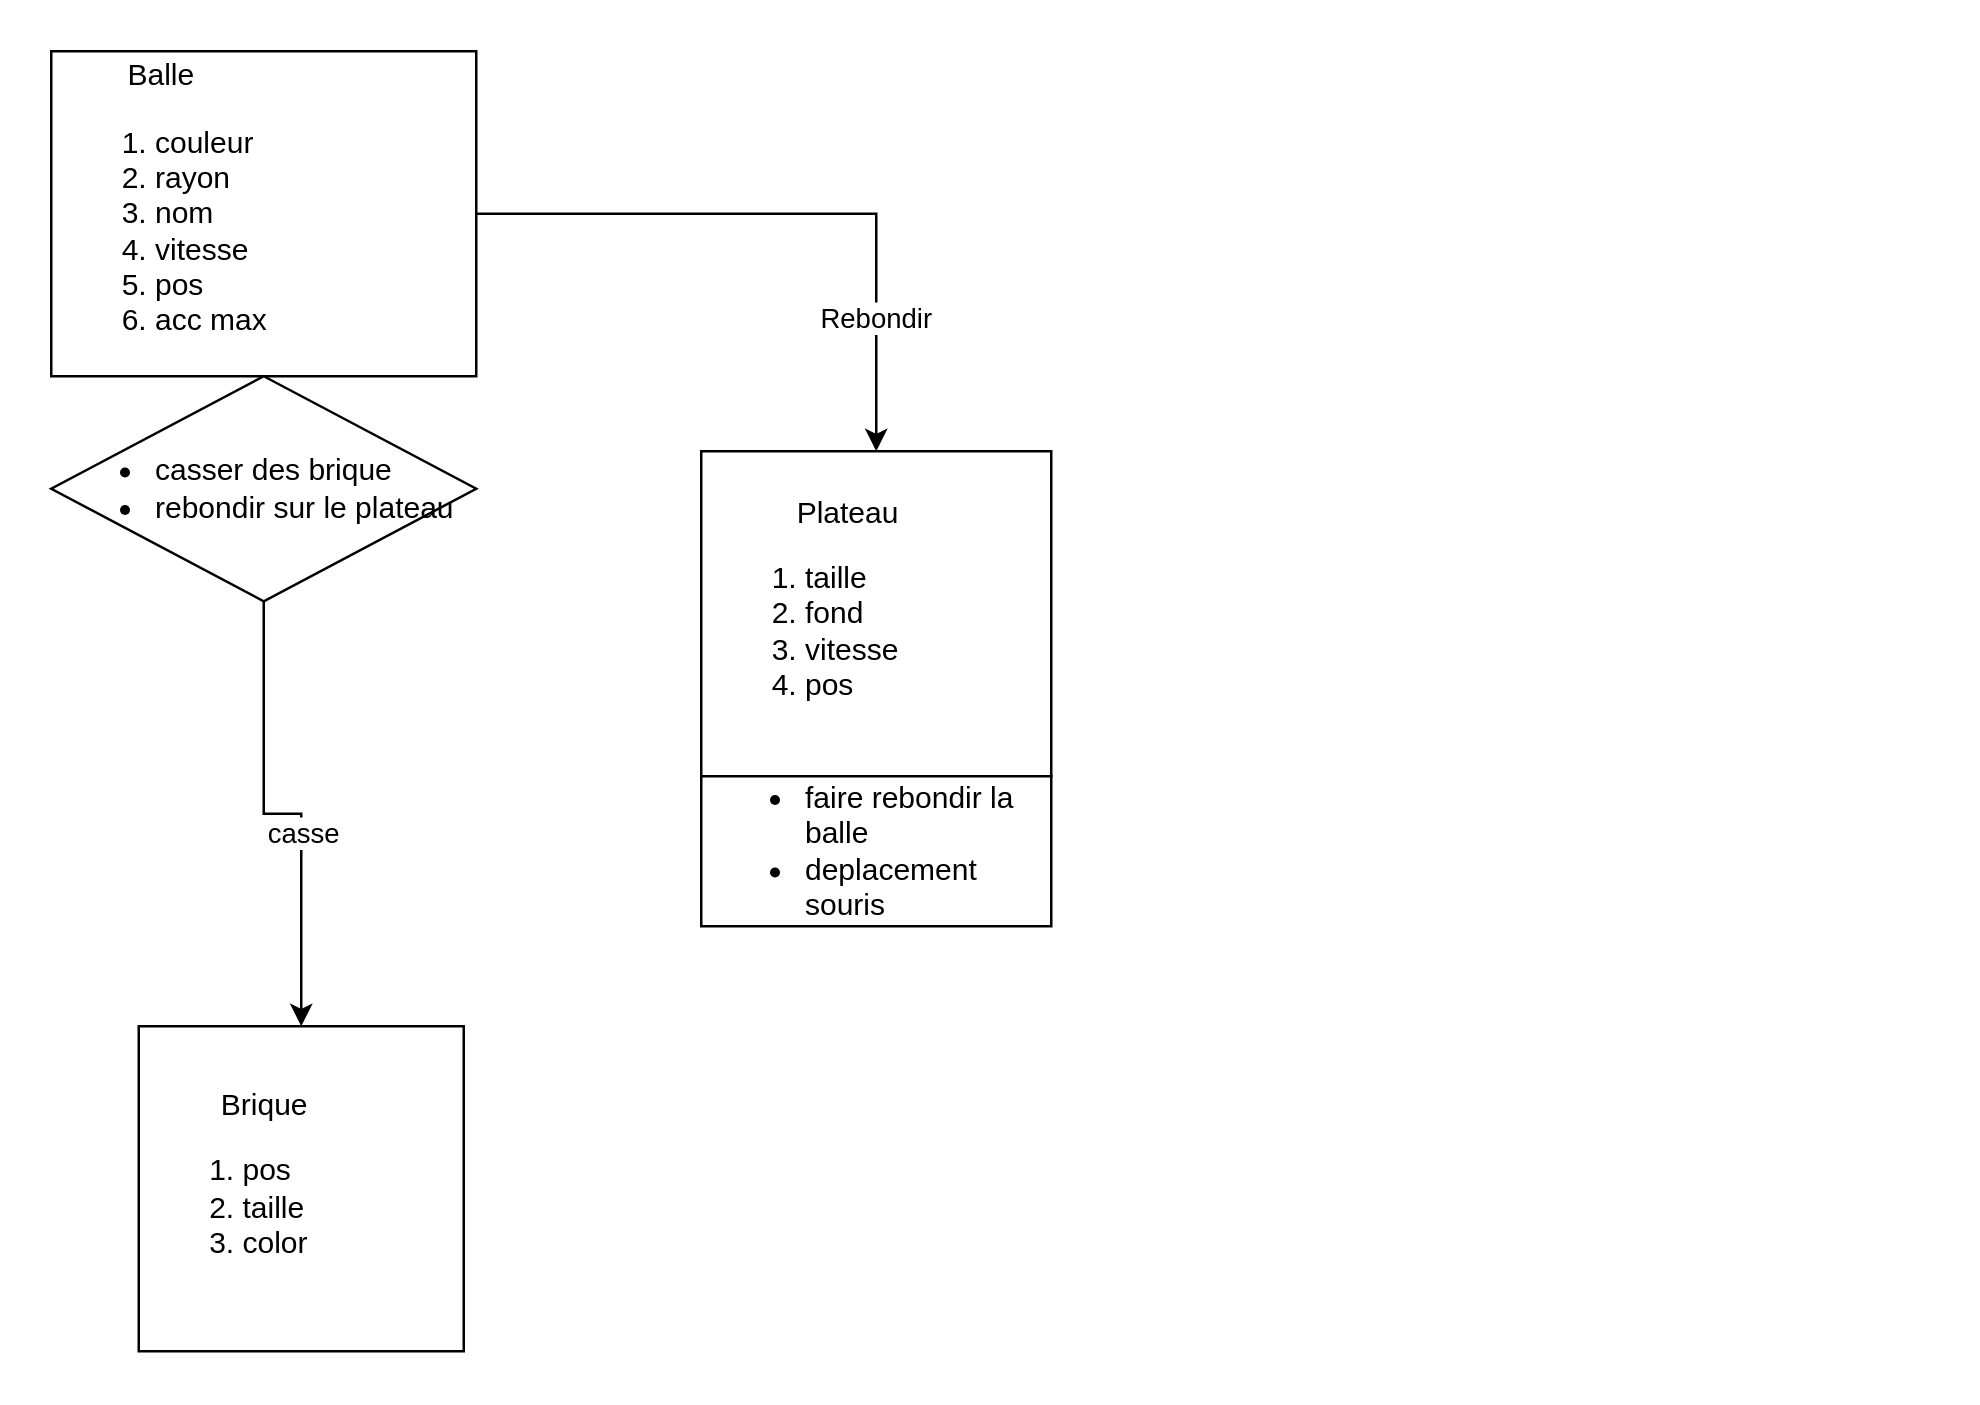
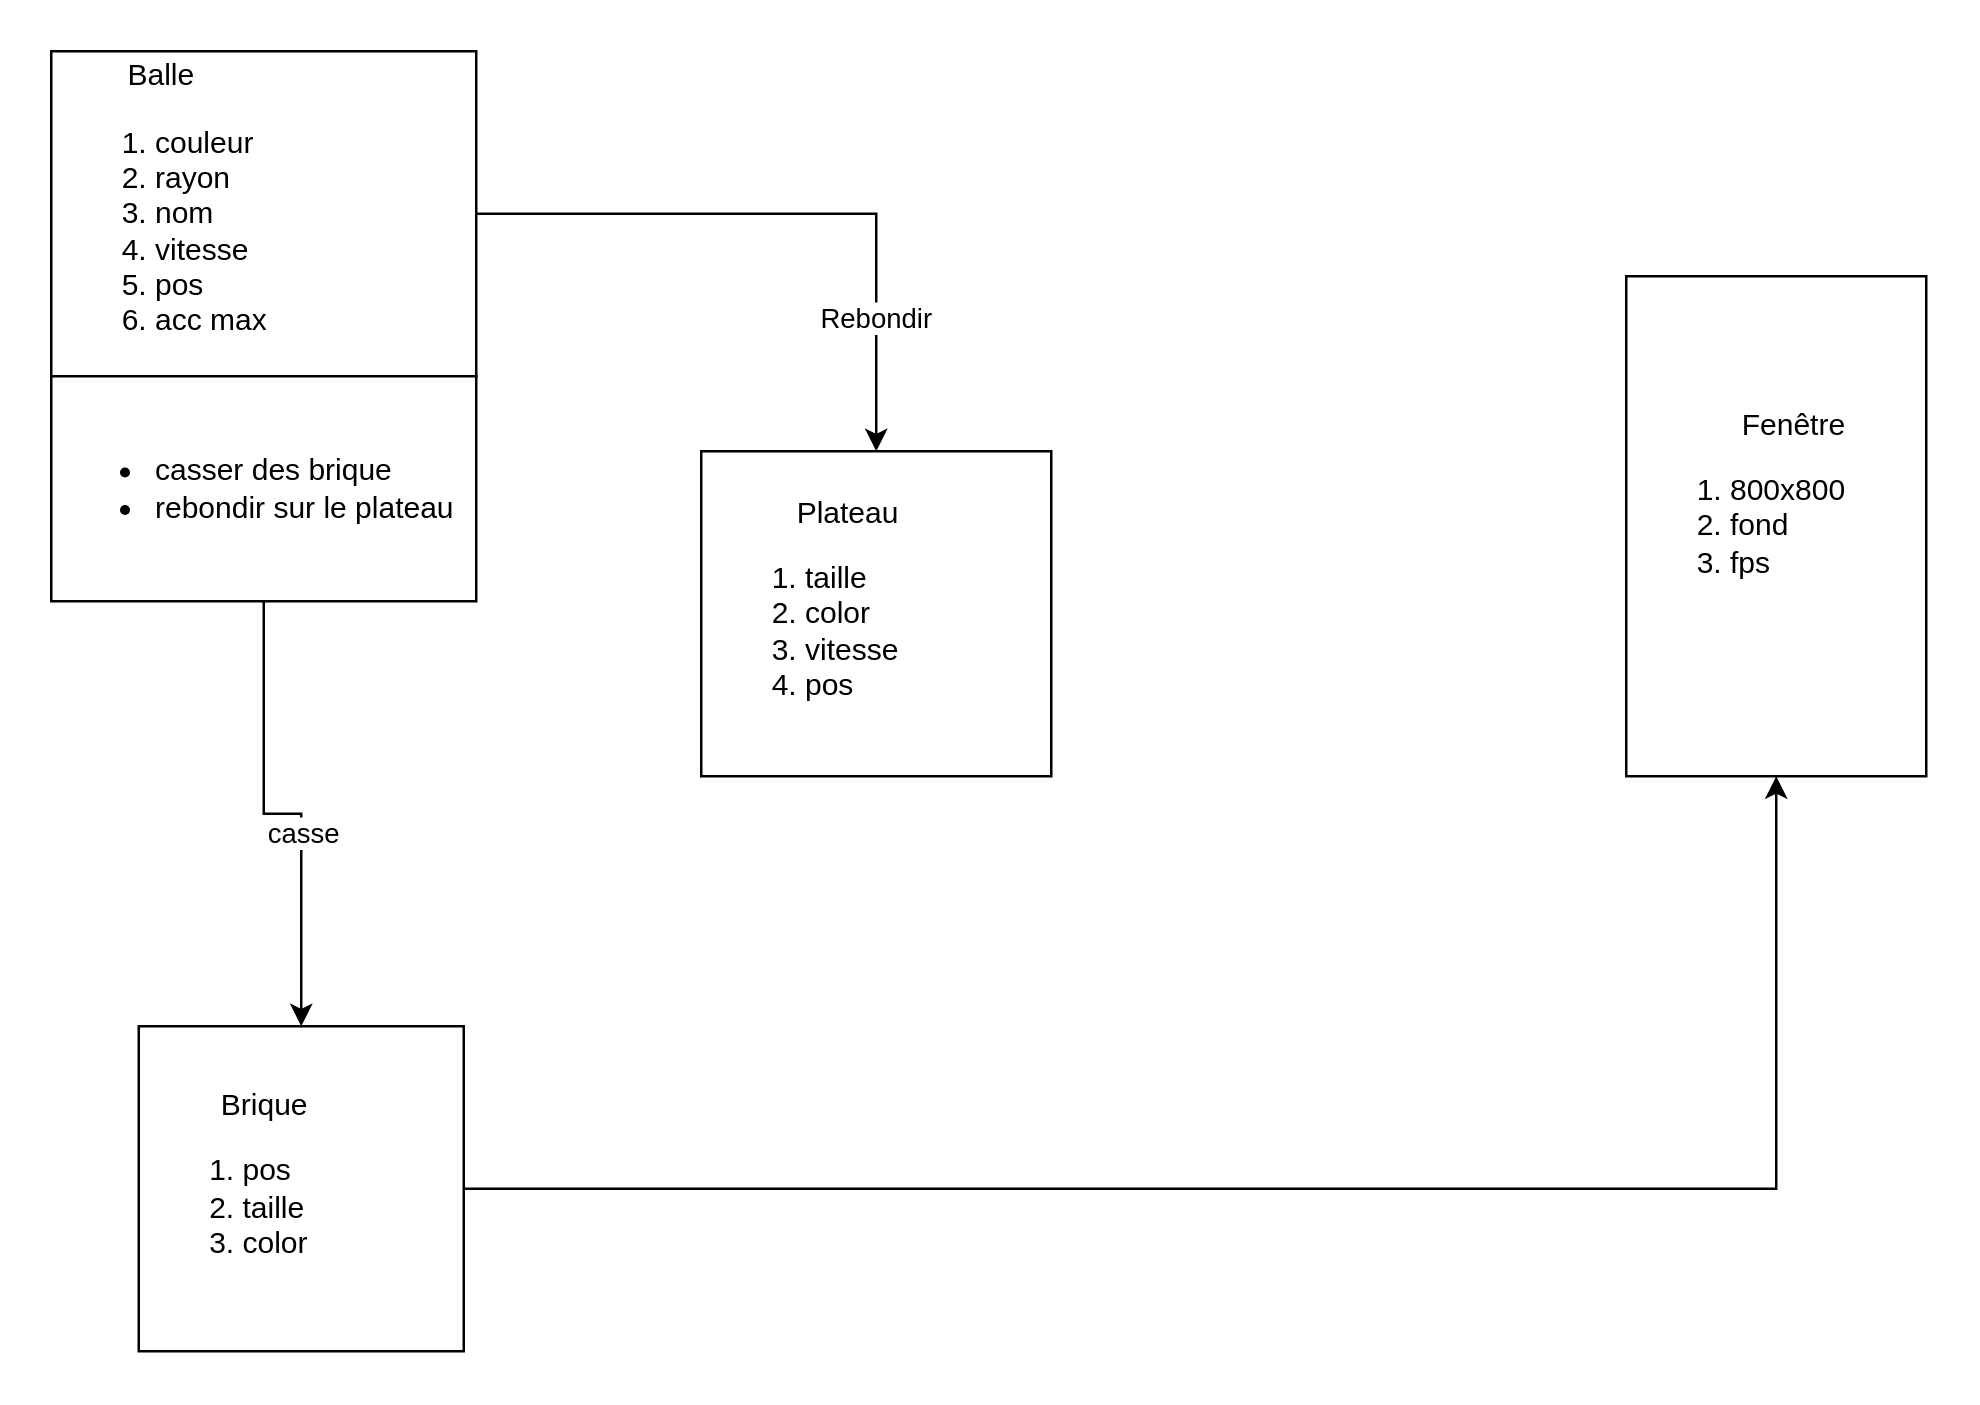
- <mxCell id="12" value="&lt;div align=&quot;left&quot;&gt;&lt;ul&gt;&lt;li&gt;casser des brique&lt;/li&gt;&lt;li&gt;rebondir sur le plateau&lt;/li&gt;&lt;/ul&gt;&lt;/div&gt;" style="rhombus;whiteSpace=wrap;html=1;align=left;" vertex="1" parent="1"><mxGeometry x="20" y="150" width="170" height="90" as="geometry" /></mxCell>
+ <mxCell id="12" value="&lt;div align=&quot;left&quot;&gt;&lt;ul&gt;&lt;li&gt;casser des brique&lt;/li&gt;&lt;li&gt;rebondir sur le plateau&lt;/li&gt;&lt;/ul&gt;&lt;/div&gt;" style="rounded=0;whiteSpace=wrap;html=1;align=left;" vertex="1" parent="1"><mxGeometry x="20" y="150" width="170" height="90" as="geometry" /></mxCell>
+ <mxCell id="6" value="&lt;div align=&quot;right&quot;&gt;Fenêtre&lt;/div&gt;&lt;div align=&quot;left&quot;&gt;&lt;ol&gt;&lt;li&gt;800x800&lt;br&gt;&lt;/li&gt;&lt;li&gt;fond&lt;/li&gt;&lt;li&gt;fps&lt;/li&gt;&lt;/ol&gt;&lt;/div&gt;&lt;div align=&quot;left&quot;&gt;&lt;br&gt;&lt;/div&gt;" style="rounded=0;whiteSpace=wrap;html=1;align=left;" vertex="1" parent="1"><mxGeometry x="650" y="110" width="120" height="200" as="geometry" /></mxCell>
- <mxCell id="9" value="&lt;div align=&quot;right&quot;&gt;Plateau&lt;/div&gt;&lt;div align=&quot;left&quot;&gt;&lt;ol&gt;&lt;li&gt;taille&lt;/li&gt;&lt;li&gt;fond&lt;/li&gt;&lt;li&gt;vitesse&lt;/li&gt;&lt;li&gt;pos&lt;/li&gt;&lt;/ol&gt;&lt;/div&gt;" style="rounded=0;whiteSpace=wrap;html=1;align=left;" vertex="1" parent="1"><mxGeometry x="280" y="180" width="140" height="130" as="geometry" /></mxCell>
+ <mxCell id="9" value="&lt;div align=&quot;right&quot;&gt;Plateau&lt;/div&gt;&lt;div align=&quot;left&quot;&gt;&lt;ol&gt;&lt;li&gt;taille&lt;/li&gt;&lt;li&gt;color&lt;/li&gt;&lt;li&gt;vitesse&lt;/li&gt;&lt;li&gt;pos&lt;/li&gt;&lt;/ol&gt;&lt;/div&gt;" style="rounded=0;whiteSpace=wrap;html=1;align=left;" vertex="1" parent="1"><mxGeometry x="280" y="180" width="140" height="130" as="geometry" /></mxCell>
- <mxCell id="13" value="&lt;div align=&quot;left&quot;&gt;&lt;ul&gt;&lt;li&gt;faire rebondir la balle&lt;/li&gt;&lt;li&gt;deplacement souris &lt;/li&gt;&lt;/ul&gt;&lt;/div&gt;" style="rounded=0;whiteSpace=wrap;html=1;align=left;" vertex="1" parent="1"><mxGeometry x="280" y="310" width="140" height="60" as="geometry" /></mxCell>
+ <mxCell id="7" style="edgeStyle=orthogonalEdgeStyle;rounded=0;orthogonalLoop=1;jettySize=auto;html=1;entryX=0.5;entryY=1;entryDx=0;entryDy=0;" edge="1" parent="1" source="8" target="6"><mxGeometry relative="1" as="geometry" /></mxCell>
